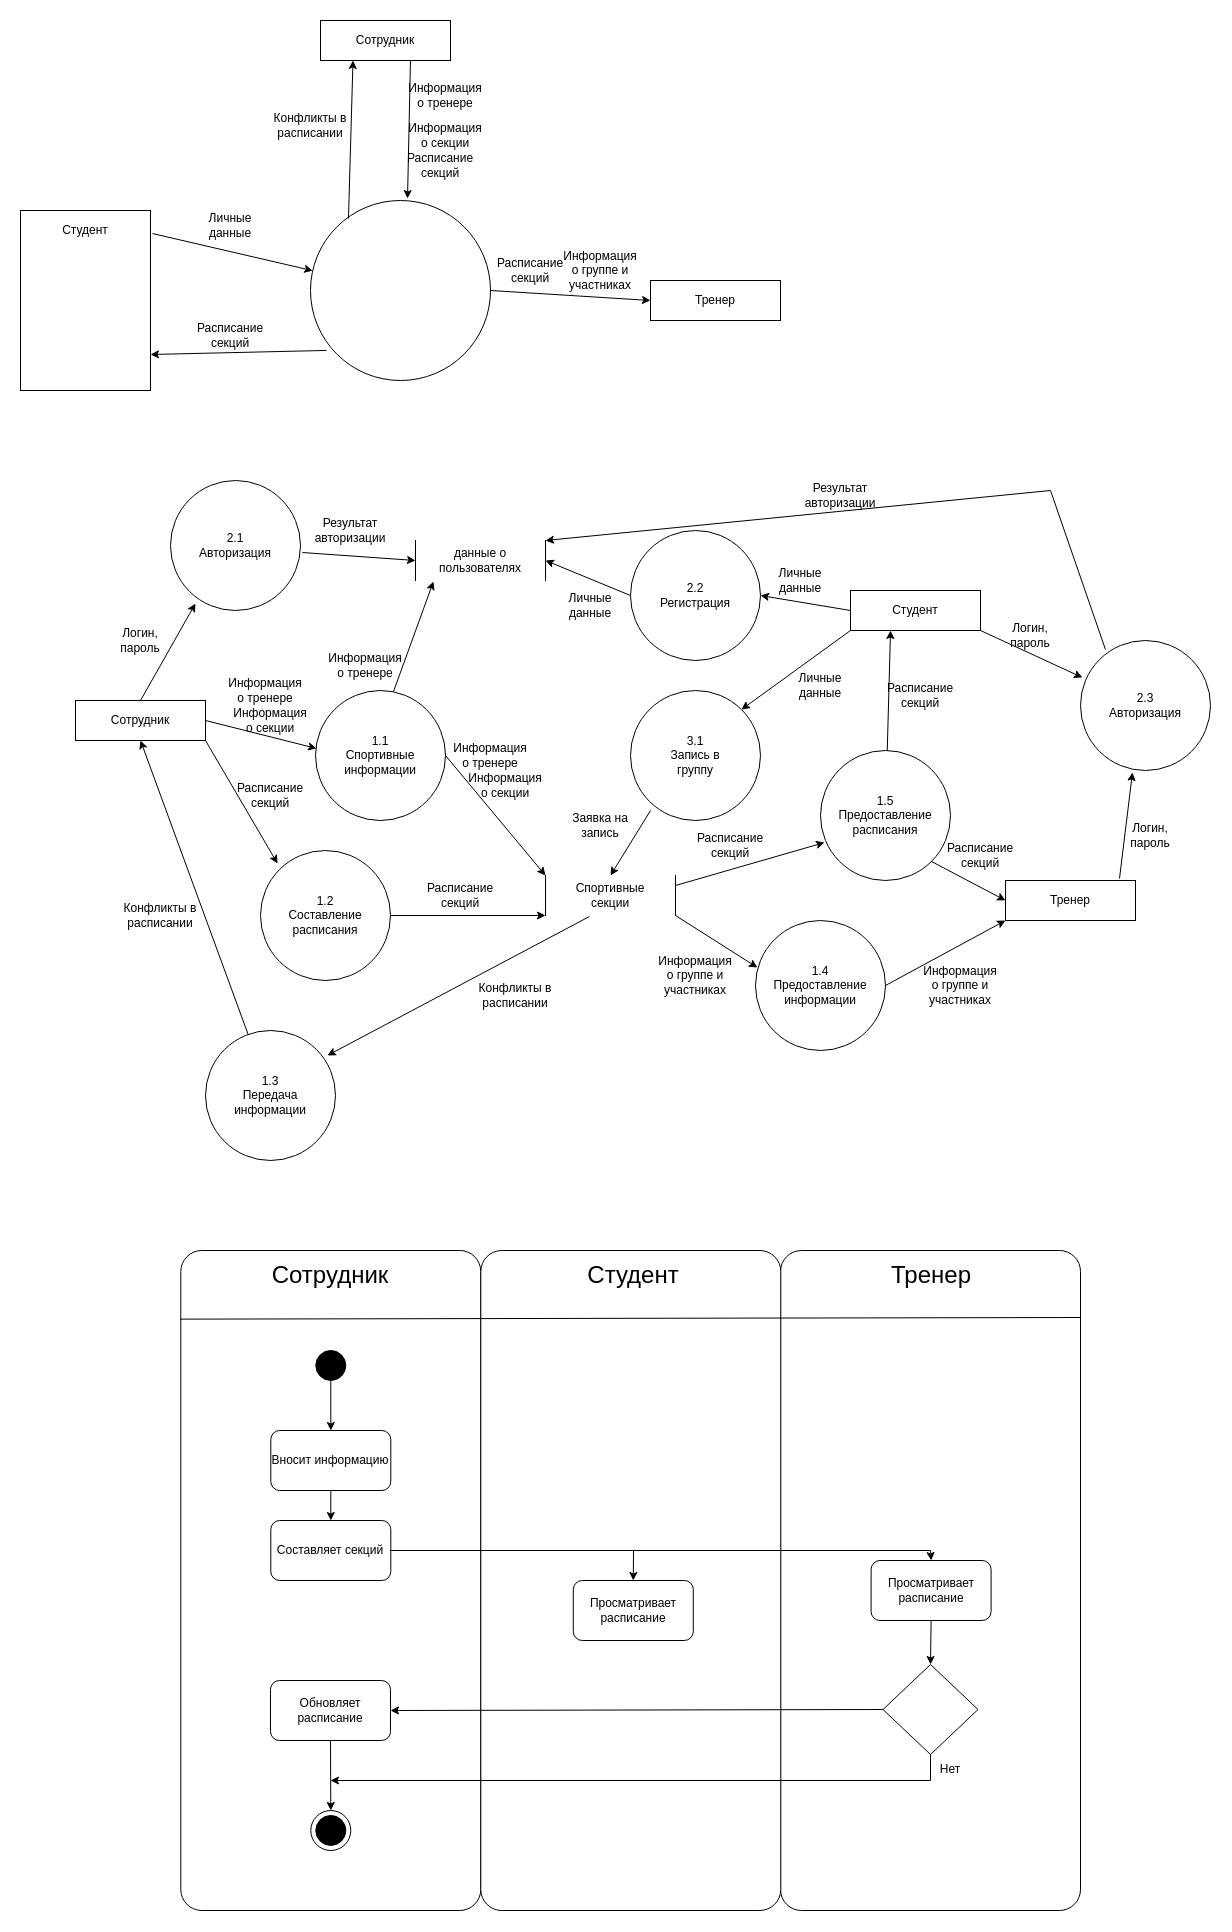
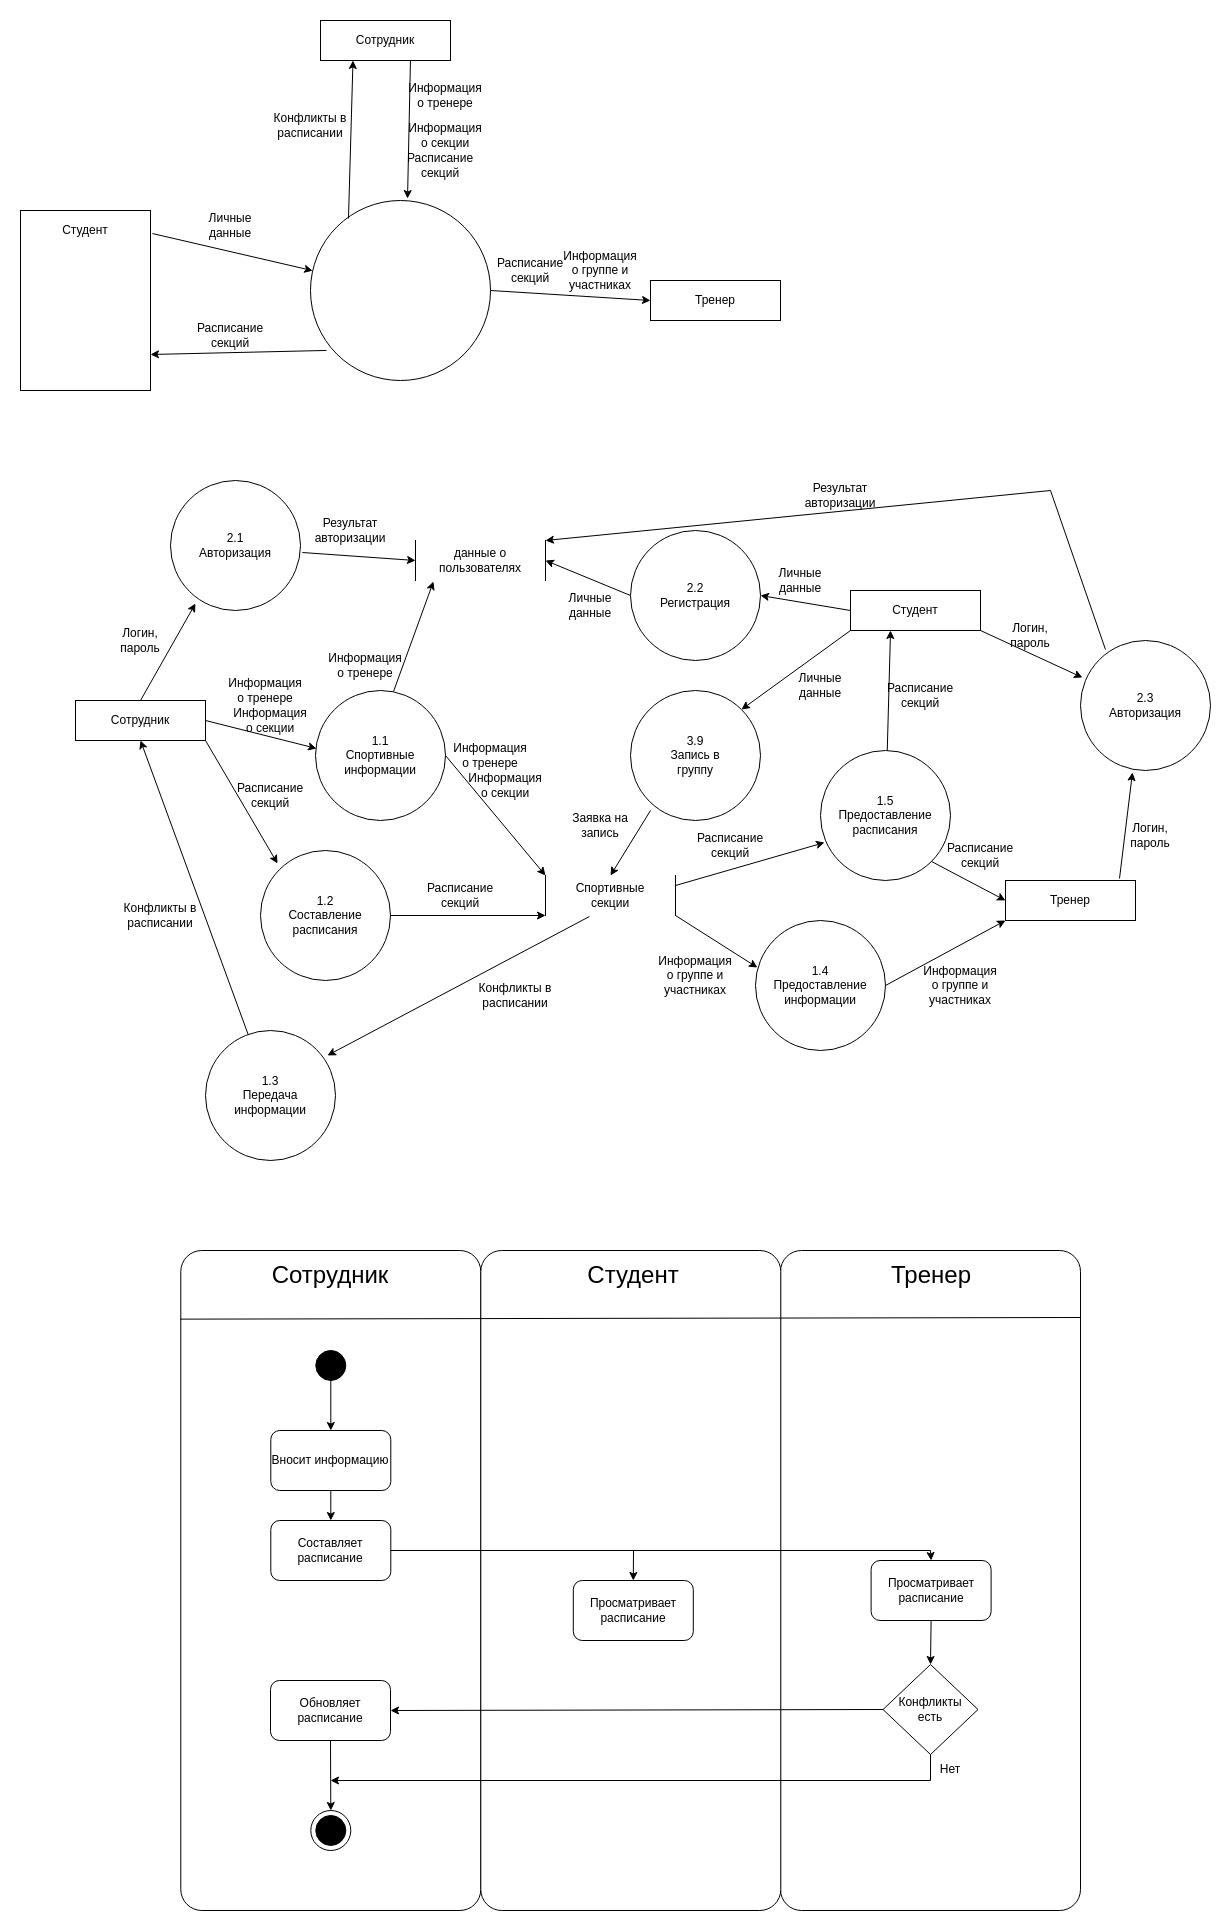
- <mxCell id="52" value="3.1&lt;br&gt;Запись в группу" style="text;html=1;strokeColor=none;fillColor=none;align=center;verticalAlign=middle;whiteSpace=wrap;rounded=0;" parent="1" vertex="1"><mxGeometry x="665" y="740" width="60" height="30" as="geometry" /></mxCell>
+ <mxCell id="52" value="3.9&lt;br&gt;Запись в группу" style="text;html=1;strokeColor=none;fillColor=none;align=center;verticalAlign=middle;whiteSpace=wrap;rounded=0;" parent="1" vertex="1"><mxGeometry x="665" y="740" width="60" height="30" as="geometry" /></mxCell>
- <mxCell id="111" value="Составляет секций" style="text;html=1;strokeColor=none;fillColor=none;align=center;verticalAlign=middle;whiteSpace=wrap;rounded=0;" parent="1" vertex="1"><mxGeometry x="270.3" y="1520" width="120" height="60" as="geometry" /></mxCell>
+ <mxCell id="111" value="Составляет расписание" style="text;html=1;strokeColor=none;fillColor=none;align=center;verticalAlign=middle;whiteSpace=wrap;rounded=0;" parent="1" vertex="1"><mxGeometry x="270.3" y="1520" width="120" height="60" as="geometry" /></mxCell>
+ <mxCell id="118" value="Конфликты есть" style="text;html=1;strokeColor=none;fillColor=none;align=center;verticalAlign=middle;whiteSpace=wrap;rounded=0;" parent="1" vertex="1"><mxGeometry x="900" y="1694" width="60" height="30" as="geometry" /></mxCell>
